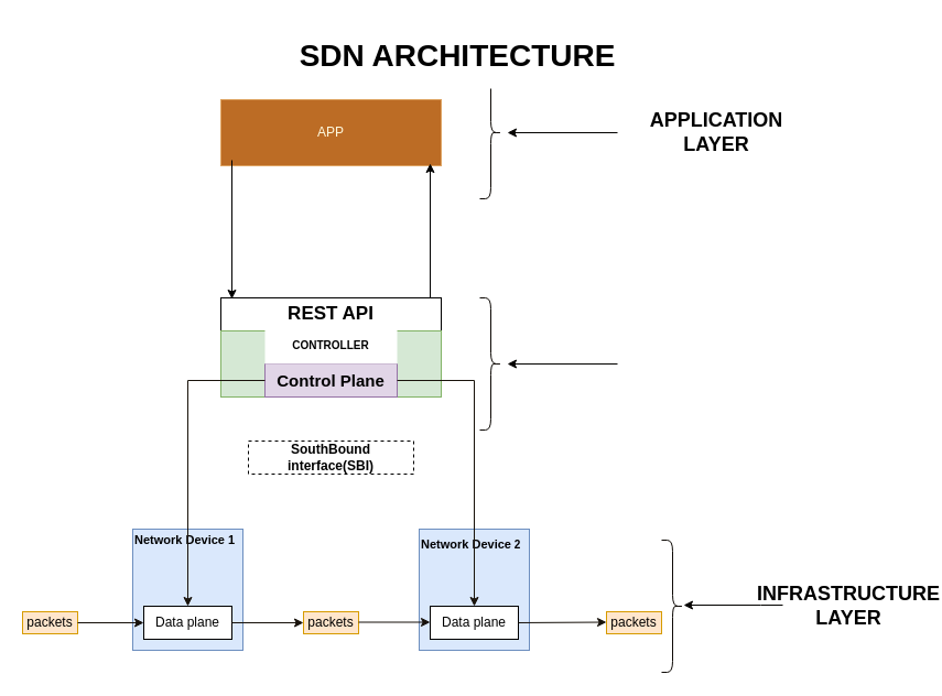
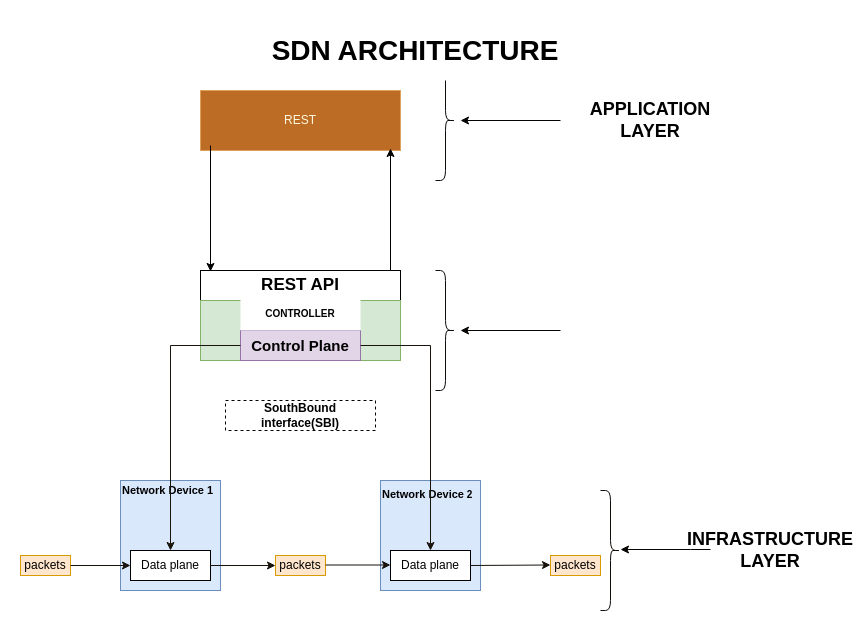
- <mxCell id="2" value="APP" style="rounded=0;whiteSpace=wrap;html=1;labelBackgroundColor=none;fillColor=#BC6C25;strokeColor=#DDA15E;fontColor=#FEFAE0;" vertex="1" parent="1"><mxGeometry x="200" y="90" width="200" height="60" as="geometry" /></mxCell>
+ <mxCell id="2" value="REST" style="rounded=0;whiteSpace=wrap;html=1;labelBackgroundColor=none;fillColor=#BC6C25;strokeColor=#DDA15E;fontColor=#FEFAE0;" vertex="1" parent="1"><mxGeometry x="200" y="90" width="200" height="60" as="geometry" /></mxCell>
